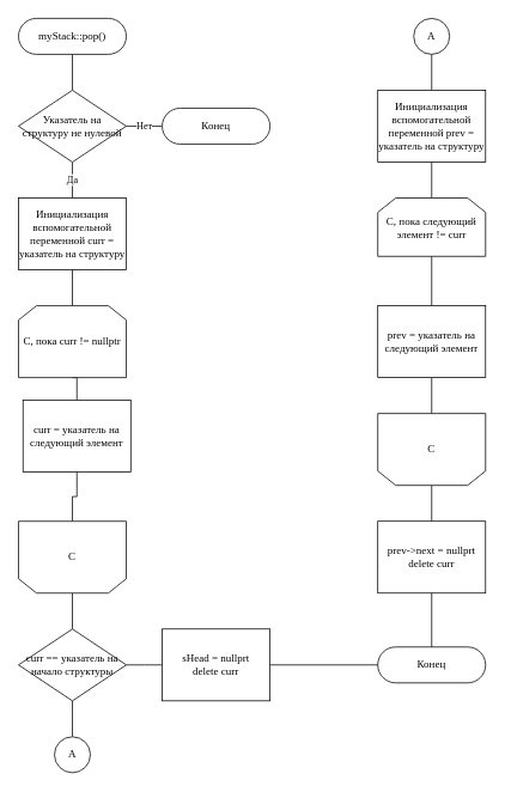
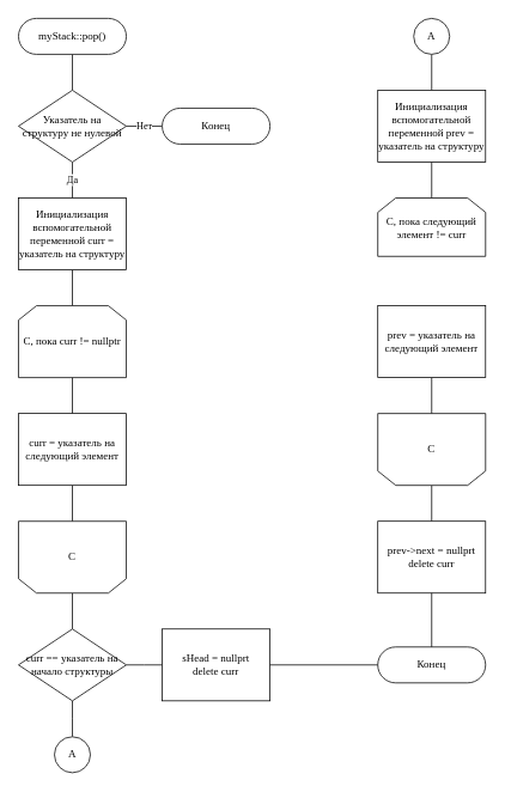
- <mxCell id="25" style="edgeStyle=orthogonalEdgeStyle;rounded=0;orthogonalLoop=1;jettySize=auto;html=1;exitX=0.5;exitY=1;exitDx=0;exitDy=0;entryX=0.5;entryY=0;entryDx=0;entryDy=0;endArrow=none;endFill=0;fontFamily=Times New Roman;" edge="1" parent="1" source="26" target="28"><mxGeometry relative="1" as="geometry" /></mxCell>
- <mxCell id="13" value="curr = указатель на следующий элемент" style="rounded=0;whiteSpace=wrap;html=1;fontFamily=Times New Roman;" vertex="1" parent="1"><mxGeometry x="25" y="445" width="120" height="80" as="geometry" /></mxCell>
+ <mxCell id="13" value="curr = указатель на следующий элемент" style="rounded=0;whiteSpace=wrap;html=1;fontFamily=Times New Roman;" vertex="1" parent="1"><mxGeometry x="20" y="460" width="120" height="80" as="geometry" /></mxCell>
